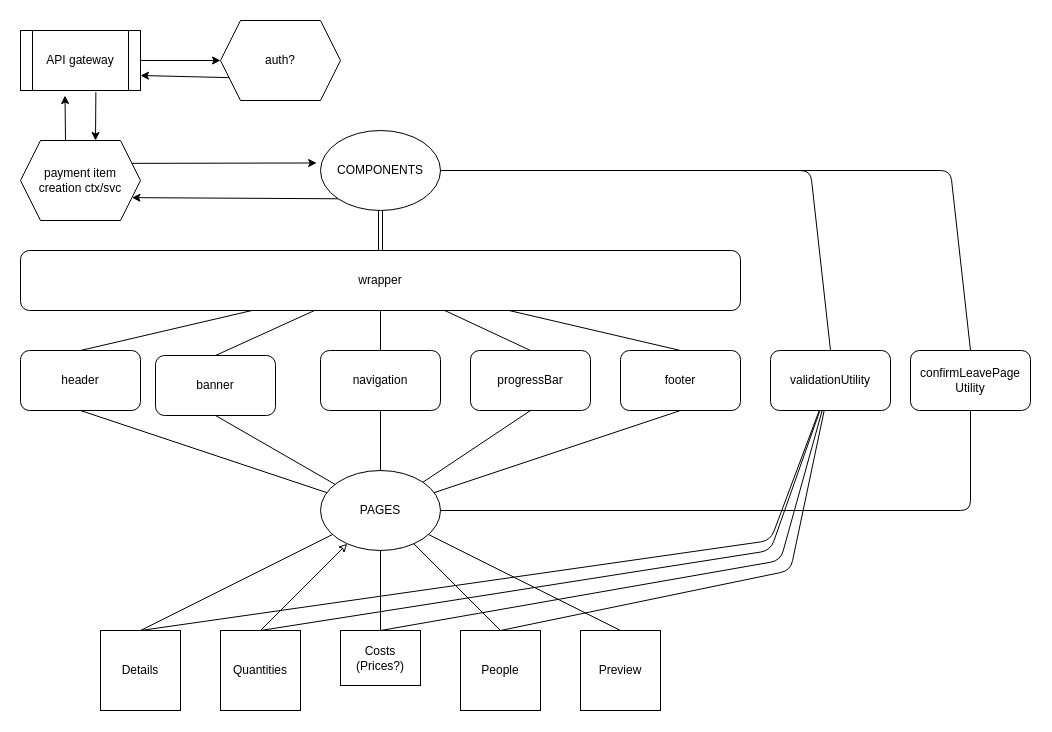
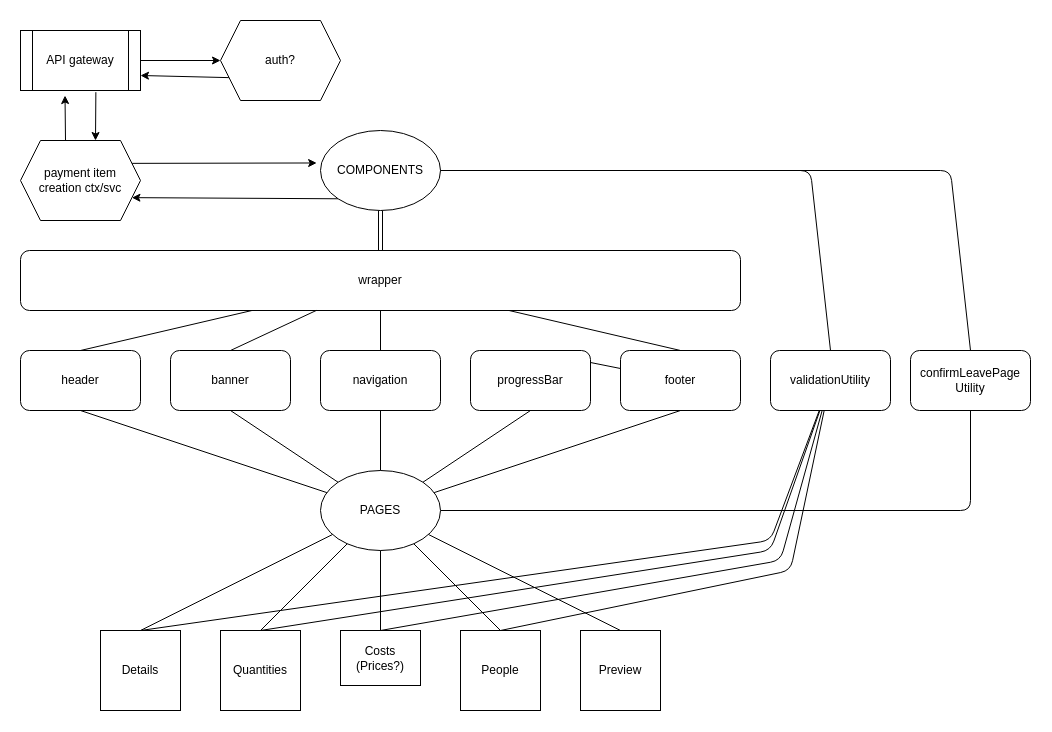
- <mxCell id="35" style="edgeStyle=none;html=1;exitX=0.5;exitY=0;exitDx=0;exitDy=0;endArrow=none;endFill=0;" edge="1" parent="1" source="37" target="16"><mxGeometry relative="1" as="geometry" /></mxCell>
+ <mxCell id="35" style="edgeStyle=none;html=1;exitX=0.5;exitY=0;exitDx=0;exitDy=0;endArrow=none;endFill=0;" edge="1" parent="1" source="37" target="28"><mxGeometry relative="1" as="geometry" /></mxCell>
- <mxCell id="22" value="banner" style="rounded=1;whiteSpace=wrap;html=1;" vertex="1" parent="1"><mxGeometry x="155" y="355" width="120" height="60" as="geometry" /></mxCell>
+ <mxCell id="22" value="banner" style="rounded=1;whiteSpace=wrap;html=1;" vertex="1" parent="1"><mxGeometry x="170" y="350" width="120" height="60" as="geometry" /></mxCell>
- <mxCell id="32" style="edgeStyle=none;html=1;exitX=0.5;exitY=0;exitDx=0;exitDy=0;endArrow=classic;endFill=0;" edge="1" parent="1" source="34" target="4"><mxGeometry relative="1" as="geometry" /></mxCell>
+ <mxCell id="32" style="edgeStyle=none;html=1;exitX=0.5;exitY=0;exitDx=0;exitDy=0;endArrow=none;endFill=0;" edge="1" parent="1" source="34" target="4"><mxGeometry relative="1" as="geometry" /></mxCell>
